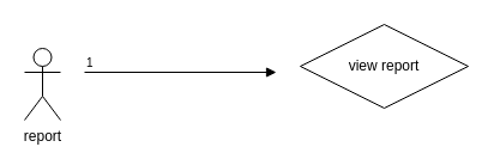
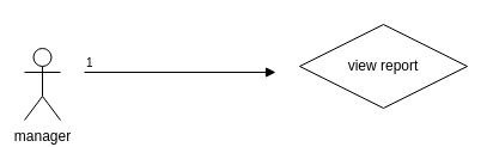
- <mxCell id="2" value="report&lt;br&gt;" style="shape=umlActor;verticalLabelPosition=bottom;labelBackgroundColor=#ffffff;verticalAlign=top;html=1;" vertex="1" parent="1"><mxGeometry x="20" y="40" width="30" height="60" as="geometry" /></mxCell>
+ <mxCell id="2" value="manager&lt;br&gt;" style="shape=umlActor;verticalLabelPosition=bottom;labelBackgroundColor=#ffffff;verticalAlign=top;html=1;" vertex="1" parent="1"><mxGeometry x="20" y="40" width="30" height="60" as="geometry" /></mxCell>
